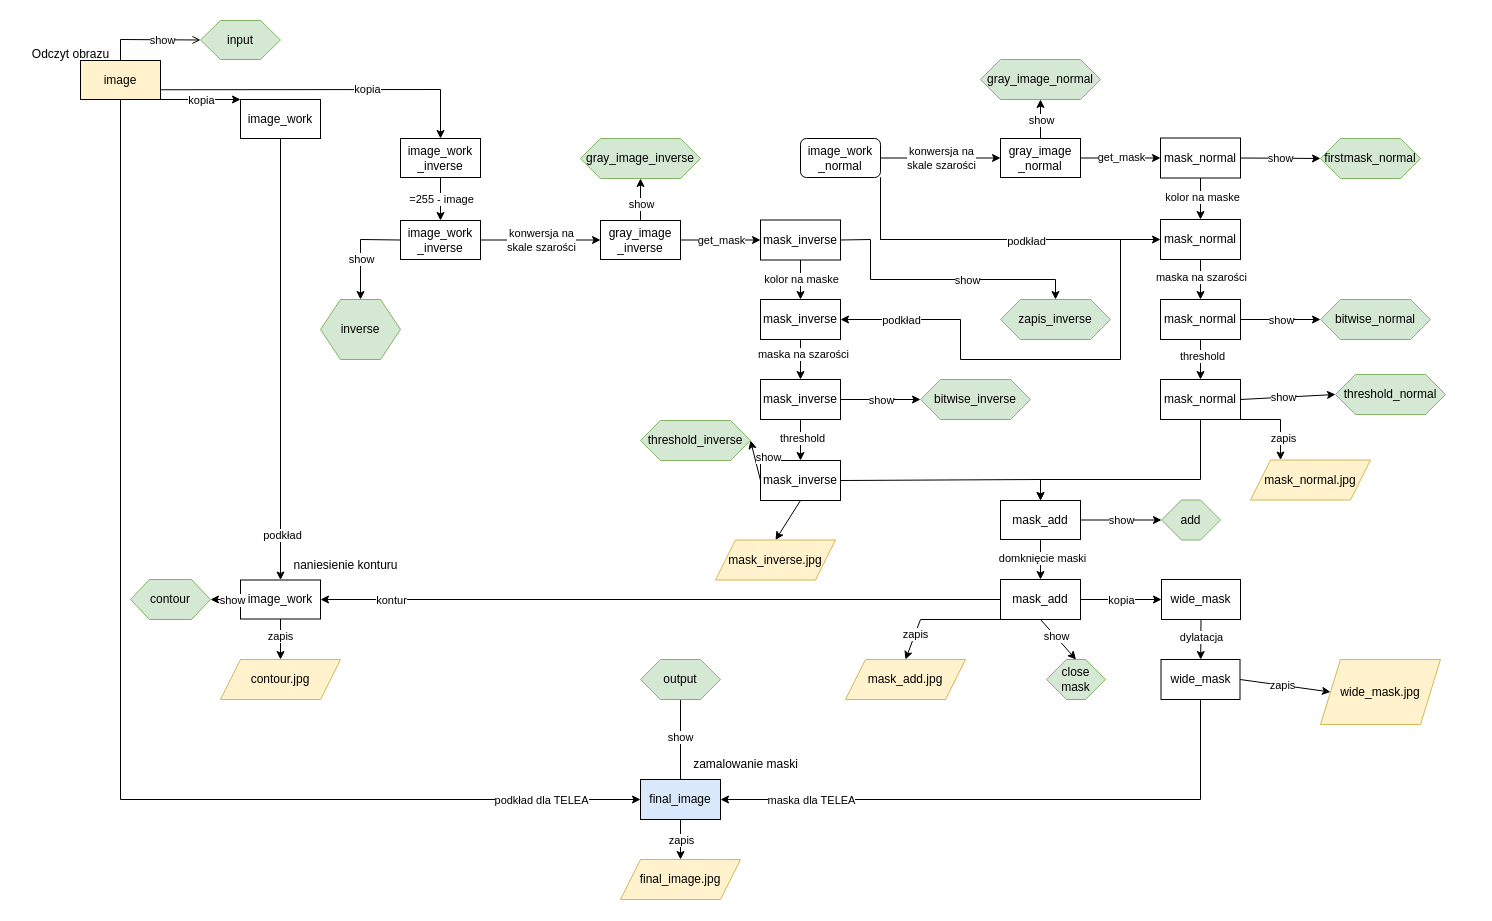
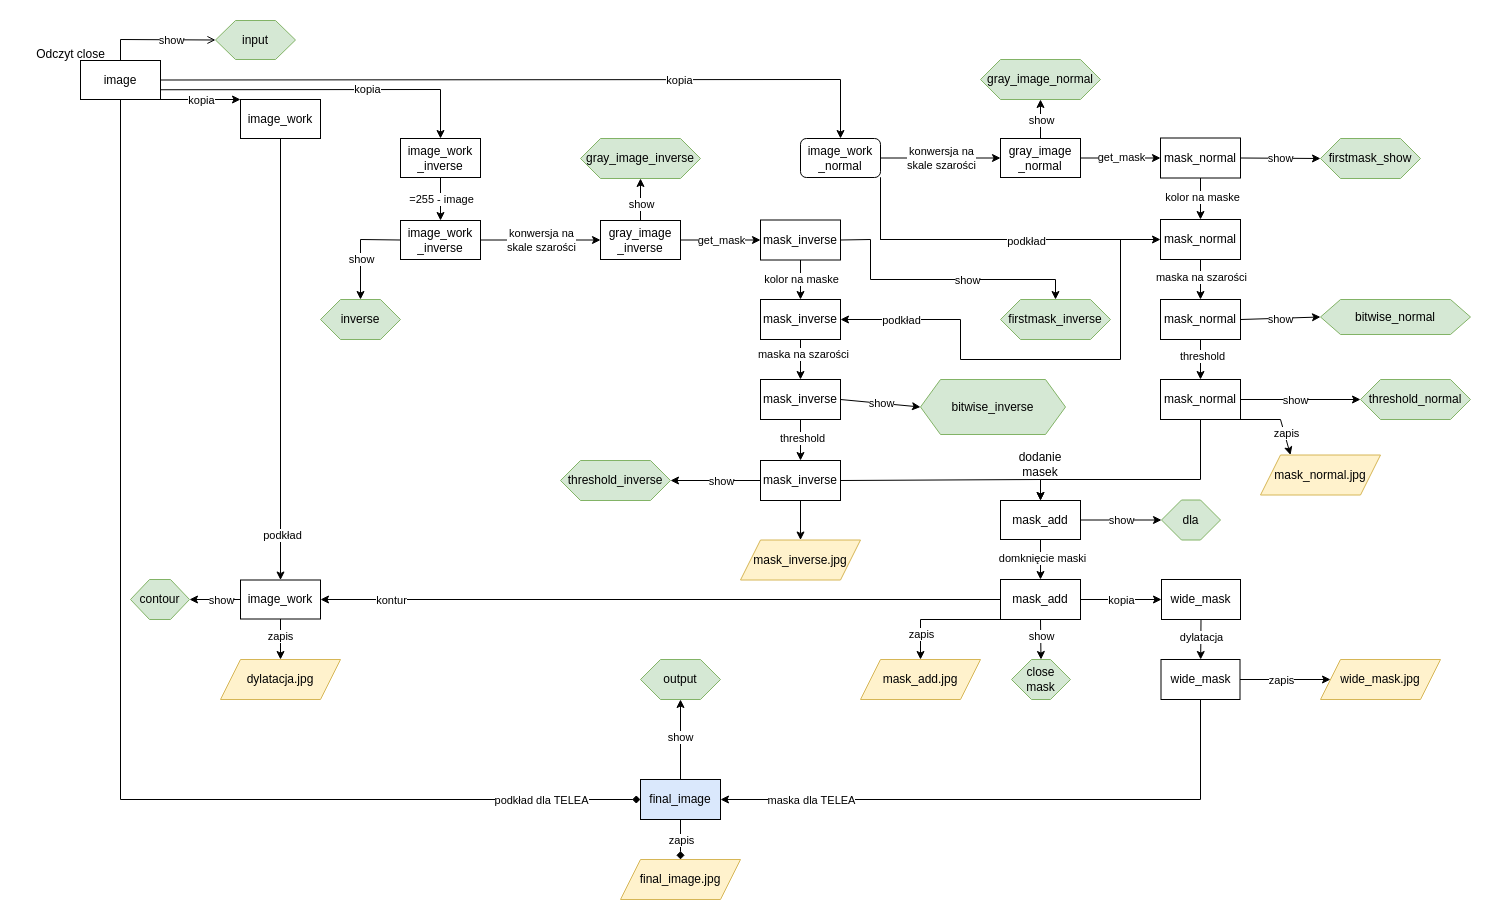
- <mxCell id="88" value="input" style="shape=hexagon;perimeter=hexagonPerimeter2;whiteSpace=wrap;html=1;fixedSize=1;fillColor=#d5e8d4;strokeColor=#82b366;" parent="1" vertex="1"><mxGeometry x="200" y="20" width="80" height="39" as="geometry" /></mxCell>
+ <mxCell id="88" value="input" style="shape=hexagon;perimeter=hexagonPerimeter2;whiteSpace=wrap;html=1;fixedSize=1;fillColor=#d5e8d4;strokeColor=#82b366;" parent="1" vertex="1"><mxGeometry x="215" y="20" width="80" height="39" as="geometry" /></mxCell>
- <mxCell id="134" value="Odczyt obrazu" style="text;html=1;align=center;verticalAlign=middle;resizable=0;points=[];autosize=1;strokeColor=none;fillColor=none;" vertex="1" parent="1"><mxGeometry x="20" y="39" width="100" height="30" as="geometry" /></mxCell>
+ <mxCell id="134" value="Odczyt close" style="text;html=1;align=center;verticalAlign=middle;resizable=0;points=[];autosize=1;strokeColor=none;fillColor=none;" vertex="1" parent="1"><mxGeometry x="20" y="39" width="100" height="30" as="geometry" /></mxCell>
- <mxCell id="4" value="image" style="rounded=0;whiteSpace=wrap;html=1;fillColor=#fff2cc;" parent="1" vertex="1"><mxGeometry x="80" y="60" width="80" height="39" as="geometry" /></mxCell>
+ <mxCell id="4" value="image" style="rounded=0;whiteSpace=wrap;html=1;" parent="1" vertex="1"><mxGeometry x="80" y="60" width="80" height="39" as="geometry" /></mxCell>
+ <mxCell id="15" value="" style="endArrow=classic;html=1;rounded=0;exitX=1;exitY=0.5;exitDx=0;exitDy=0;entryX=0.5;entryY=0;entryDx=0;entryDy=0;" parent="1" source="4" target="6" edge="1"><mxGeometry width="50" height="50" relative="1" as="geometry"><mxPoint x="580" y="339" as="sourcePoint" /><mxPoint x="510" y="69" as="targetPoint" /><Array as="points"><mxPoint x="840" y="79" /></Array></mxGeometry></mxCell>
+ <mxCell id="16" value="kopia" style="edgeLabel;html=1;align=center;verticalAlign=middle;resizable=0;points=[];" parent="15" vertex="1" connectable="0"><mxGeometry x="0.402" y="-1" relative="1" as="geometry"><mxPoint y="-1" as="offset" /></mxGeometry></mxCell>
- <mxCell id="99" value="firstmask_normal" style="shape=hexagon;perimeter=hexagonPerimeter2;whiteSpace=wrap;html=1;fixedSize=1;fillColor=#d5e8d4;strokeColor=#82b366;" parent="1" vertex="1"><mxGeometry x="1320" y="138" width="100" height="40" as="geometry" /></mxCell>
+ <mxCell id="99" value="firstmask_show" style="shape=hexagon;perimeter=hexagonPerimeter2;whiteSpace=wrap;html=1;fixedSize=1;fillColor=#d5e8d4;strokeColor=#82b366;" parent="1" vertex="1"><mxGeometry x="1320" y="138" width="100" height="40" as="geometry" /></mxCell>
- <mxCell id="96" value="zapis_inverse" style="shape=hexagon;perimeter=hexagonPerimeter2;whiteSpace=wrap;html=1;fixedSize=1;fillColor=#d5e8d4;strokeColor=#82b366;" parent="1" vertex="1"><mxGeometry x="1000" y="299" width="110" height="40" as="geometry" /></mxCell>
+ <mxCell id="96" value="firstmask_inverse" style="shape=hexagon;perimeter=hexagonPerimeter2;whiteSpace=wrap;html=1;fixedSize=1;fillColor=#d5e8d4;strokeColor=#82b366;" parent="1" vertex="1"><mxGeometry x="1000" y="299" width="110" height="40" as="geometry" /></mxCell>
- <mxCell id="103" value="bitwise_normal" style="shape=hexagon;perimeter=hexagonPerimeter2;whiteSpace=wrap;html=1;fixedSize=1;fillColor=#d5e8d4;strokeColor=#82b366;" parent="1" vertex="1"><mxGeometry x="1320" y="299" width="110" height="40" as="geometry" /></mxCell>
+ <mxCell id="103" value="bitwise_normal" style="shape=hexagon;perimeter=hexagonPerimeter2;whiteSpace=wrap;html=1;fixedSize=1;fillColor=#d5e8d4;strokeColor=#82b366;" parent="1" vertex="1"><mxGeometry x="1320" y="299" width="150" height="35" as="geometry" /></mxCell>
- <mxCell id="89" value="inverse" style="shape=hexagon;perimeter=hexagonPerimeter2;whiteSpace=wrap;html=1;fixedSize=1;fillColor=#d5e8d4;strokeColor=#82b366;" parent="1" vertex="1"><mxGeometry x="320" y="299" width="80" height="60" as="geometry" /></mxCell>
+ <mxCell id="89" value="inverse" style="shape=hexagon;perimeter=hexagonPerimeter2;whiteSpace=wrap;html=1;fixedSize=1;fillColor=#d5e8d4;strokeColor=#82b366;" parent="1" vertex="1"><mxGeometry x="320" y="299" width="80" height="40" as="geometry" /></mxCell>
- <mxCell id="111" value="threshold_normal" style="shape=hexagon;perimeter=hexagonPerimeter2;whiteSpace=wrap;html=1;fixedSize=1;fillColor=#d5e8d4;strokeColor=#82b366;" parent="1" vertex="1"><mxGeometry x="1335" y="374" width="110" height="40" as="geometry" /></mxCell>
+ <mxCell id="111" value="threshold_normal" style="shape=hexagon;perimeter=hexagonPerimeter2;whiteSpace=wrap;html=1;fixedSize=1;fillColor=#d5e8d4;strokeColor=#82b366;" parent="1" vertex="1"><mxGeometry x="1360" y="379" width="110" height="40" as="geometry" /></mxCell>
- <mxCell id="102" value="bitwise_inverse" style="shape=hexagon;perimeter=hexagonPerimeter2;whiteSpace=wrap;html=1;fixedSize=1;fillColor=#d5e8d4;strokeColor=#82b366;" parent="1" vertex="1"><mxGeometry x="920" y="379" width="110" height="40" as="geometry" /></mxCell>
+ <mxCell id="102" value="bitwise_inverse" style="shape=hexagon;perimeter=hexagonPerimeter2;whiteSpace=wrap;html=1;fixedSize=1;fillColor=#d5e8d4;strokeColor=#82b366;" parent="1" vertex="1"><mxGeometry x="920" y="379" width="145" height="55" as="geometry" /></mxCell>
- <mxCell id="108" value="threshold_inverse" style="shape=hexagon;perimeter=hexagonPerimeter2;whiteSpace=wrap;html=1;fixedSize=1;fillColor=#d5e8d4;strokeColor=#82b366;" parent="1" vertex="1"><mxGeometry x="640" y="420" width="110" height="40" as="geometry" /></mxCell>
+ <mxCell id="108" value="threshold_inverse" style="shape=hexagon;perimeter=hexagonPerimeter2;whiteSpace=wrap;html=1;fixedSize=1;fillColor=#d5e8d4;strokeColor=#82b366;" parent="1" vertex="1"><mxGeometry x="560" y="460" width="110" height="40" as="geometry" /></mxCell>
+ <mxCell id="52" value="dodanie masek" style="text;html=1;strokeColor=none;fillColor=none;align=center;verticalAlign=middle;whiteSpace=wrap;rounded=0;" parent="1" vertex="1"><mxGeometry x="1010" y="449" width="60" height="30" as="geometry" /></mxCell>
- <mxCell id="128" value="mask_normal.jpg" style="shape=parallelogram;perimeter=parallelogramPerimeter;whiteSpace=wrap;html=1;fixedSize=1;fillColor=#fff2cc;strokeColor=#d6b656;" parent="1" vertex="1"><mxGeometry x="1250" y="459.5" width="120" height="40" as="geometry" /></mxCell>
+ <mxCell id="128" value="mask_normal.jpg" style="shape=parallelogram;perimeter=parallelogramPerimeter;whiteSpace=wrap;html=1;fixedSize=1;fillColor=#fff2cc;strokeColor=#d6b656;" parent="1" vertex="1"><mxGeometry x="1260" y="454.5" width="120" height="40" as="geometry" /></mxCell>
- <mxCell id="114" value="add" style="shape=hexagon;perimeter=hexagonPerimeter2;whiteSpace=wrap;html=1;fixedSize=1;fillColor=#d5e8d4;strokeColor=#82b366;" parent="1" vertex="1"><mxGeometry x="1161" y="499.5" width="59" height="40" as="geometry" /></mxCell>
+ <mxCell id="114" value="dla" style="shape=hexagon;perimeter=hexagonPerimeter2;whiteSpace=wrap;html=1;fixedSize=1;fillColor=#d5e8d4;strokeColor=#82b366;" parent="1" vertex="1"><mxGeometry x="1161" y="499.5" width="59" height="40" as="geometry" /></mxCell>
- <mxCell id="130" value="mask_inverse.jpg" style="shape=parallelogram;perimeter=parallelogramPerimeter;whiteSpace=wrap;html=1;fixedSize=1;fillColor=#fff2cc;strokeColor=#d6b656;" parent="1" vertex="1"><mxGeometry x="715" y="539.5" width="120" height="40" as="geometry" /></mxCell>
+ <mxCell id="130" value="mask_inverse.jpg" style="shape=parallelogram;perimeter=parallelogramPerimeter;whiteSpace=wrap;html=1;fixedSize=1;fillColor=#fff2cc;strokeColor=#d6b656;" parent="1" vertex="1"><mxGeometry x="740" y="539.5" width="120" height="40" as="geometry" /></mxCell>
- <mxCell id="132" value="naniesienie konturu" style="text;html=1;align=center;verticalAlign=middle;resizable=0;points=[];autosize=1;strokeColor=none;fillColor=none;" vertex="1" parent="1"><mxGeometry x="280" y="549.5" width="130" height="30" as="geometry" /></mxCell>
- <mxCell id="120" value="contour" style="shape=hexagon;perimeter=hexagonPerimeter2;whiteSpace=wrap;html=1;fixedSize=1;size=19;fillColor=#d5e8d4;strokeColor=#82b366;" parent="1" vertex="1"><mxGeometry x="130" y="579" width="80" height="40" as="geometry" /></mxCell>
+ <mxCell id="120" value="contour" style="shape=hexagon;perimeter=hexagonPerimeter2;whiteSpace=wrap;html=1;fixedSize=1;size=19;fillColor=#d5e8d4;strokeColor=#82b366;" parent="1" vertex="1"><mxGeometry x="130" y="579" width="59" height="40" as="geometry" /></mxCell>
- <mxCell id="131" value="contour.jpg" style="shape=parallelogram;perimeter=parallelogramPerimeter;whiteSpace=wrap;html=1;fixedSize=1;fillColor=#fff2cc;strokeColor=#d6b656;" parent="1" vertex="1"><mxGeometry x="220" y="659" width="120" height="40" as="geometry" /></mxCell>
+ <mxCell id="131" value="dylatacja.jpg" style="shape=parallelogram;perimeter=parallelogramPerimeter;whiteSpace=wrap;html=1;fixedSize=1;fillColor=#fff2cc;strokeColor=#d6b656;" parent="1" vertex="1"><mxGeometry x="220" y="659" width="120" height="40" as="geometry" /></mxCell>
- <mxCell id="129" value="mask_add.jpg" style="shape=parallelogram;perimeter=parallelogramPerimeter;whiteSpace=wrap;html=1;fixedSize=1;fillColor=#fff2cc;strokeColor=#d6b656;" parent="1" vertex="1"><mxGeometry x="845" y="659" width="120" height="40" as="geometry" /></mxCell>
+ <mxCell id="129" value="mask_add.jpg" style="shape=parallelogram;perimeter=parallelogramPerimeter;whiteSpace=wrap;html=1;fixedSize=1;fillColor=#fff2cc;strokeColor=#d6b656;" parent="1" vertex="1"><mxGeometry x="860" y="659" width="120" height="40" as="geometry" /></mxCell>
- <mxCell id="117" value="close mask" style="shape=hexagon;perimeter=hexagonPerimeter2;whiteSpace=wrap;html=1;fixedSize=1;fillColor=#d5e8d4;strokeColor=#82b366;" parent="1" vertex="1"><mxGeometry x="1046" y="659" width="59" height="40" as="geometry" /></mxCell>
+ <mxCell id="117" value="close mask" style="shape=hexagon;perimeter=hexagonPerimeter2;whiteSpace=wrap;html=1;fixedSize=1;fillColor=#d5e8d4;strokeColor=#82b366;" parent="1" vertex="1"><mxGeometry x="1011" y="659" width="59" height="40" as="geometry" /></mxCell>
- <mxCell id="127" value="wide_mask.jpg" style="shape=parallelogram;perimeter=parallelogramPerimeter;whiteSpace=wrap;html=1;fixedSize=1;fillColor=#fff2cc;strokeColor=#d6b656;" parent="1" vertex="1"><mxGeometry x="1320" y="659" width="120" height="65" as="geometry" /></mxCell>
+ <mxCell id="127" value="wide_mask.jpg" style="shape=parallelogram;perimeter=parallelogramPerimeter;whiteSpace=wrap;html=1;fixedSize=1;fillColor=#fff2cc;strokeColor=#d6b656;" parent="1" vertex="1"><mxGeometry x="1320" y="659" width="120" height="40" as="geometry" /></mxCell>
- <mxCell id="123" value="" style="endArrow=none;html=1;rounded=0;exitX=0.5;exitY=0;exitDx=0;exitDy=0;entryX=0.5;entryY=1;entryDx=0;entryDy=0;" parent="1" source="76" target="125" edge="1"><mxGeometry width="50" height="50" relative="1" as="geometry"><mxPoint x="610" y="739" as="sourcePoint" /><mxPoint x="680" y="719" as="targetPoint" /></mxGeometry></mxCell>
+ <mxCell id="123" value="" style="endArrow=classic;html=1;rounded=0;exitX=0.5;exitY=0;exitDx=0;exitDy=0;entryX=0.5;entryY=1;entryDx=0;entryDy=0;" parent="1" source="76" target="125" edge="1"><mxGeometry width="50" height="50" relative="1" as="geometry"><mxPoint x="610" y="739" as="sourcePoint" /><mxPoint x="680" y="719" as="targetPoint" /></mxGeometry></mxCell>
- <mxCell id="133" value="zamalowanie maski" style="text;html=1;align=center;verticalAlign=middle;resizable=0;points=[];autosize=1;strokeColor=none;fillColor=none;" vertex="1" parent="1"><mxGeometry x="680" y="749" width="130" height="30" as="geometry" /></mxCell>
- <mxCell id="79" value="" style="endArrow=classic;html=1;rounded=0;exitX=0.5;exitY=1;exitDx=0;exitDy=0;entryX=0;entryY=0.5;entryDx=0;entryDy=0;" parent="1" source="4" target="76" edge="1"><mxGeometry width="50" height="50" relative="1" as="geometry"><mxPoint x="650" y="479" as="sourcePoint" /><mxPoint x="120" y="769" as="targetPoint" /><Array as="points"><mxPoint x="120" y="799" /></Array></mxGeometry></mxCell>
+ <mxCell id="79" value="" style="endArrow=diamond;html=1;rounded=0;exitX=0.5;exitY=1;exitDx=0;exitDy=0;entryX=0;entryY=0.5;entryDx=0;entryDy=0;" parent="1" source="4" target="76" edge="1"><mxGeometry width="50" height="50" relative="1" as="geometry"><mxPoint x="650" y="479" as="sourcePoint" /><mxPoint x="120" y="769" as="targetPoint" /><Array as="points"><mxPoint x="120" y="799" /></Array></mxGeometry></mxCell>
- <mxCell id="82" value="" style="endArrow=classic;html=1;rounded=0;exitX=0.5;exitY=1;exitDx=0;exitDy=0;entryX=0.5;entryY=0;entryDx=0;entryDy=0;" parent="1" source="76" target="126" edge="1"><mxGeometry width="50" height="50" relative="1" as="geometry"><mxPoint x="840" y="799" as="sourcePoint" /><mxPoint x="680" y="859" as="targetPoint" /></mxGeometry></mxCell>
+ <mxCell id="82" value="" style="endArrow=diamond;html=1;rounded=0;exitX=0.5;exitY=1;exitDx=0;exitDy=0;entryX=0.5;entryY=0;entryDx=0;entryDy=0;" parent="1" source="76" target="126" edge="1"><mxGeometry width="50" height="50" relative="1" as="geometry"><mxPoint x="840" y="799" as="sourcePoint" /><mxPoint x="680" y="859" as="targetPoint" /></mxGeometry></mxCell>
